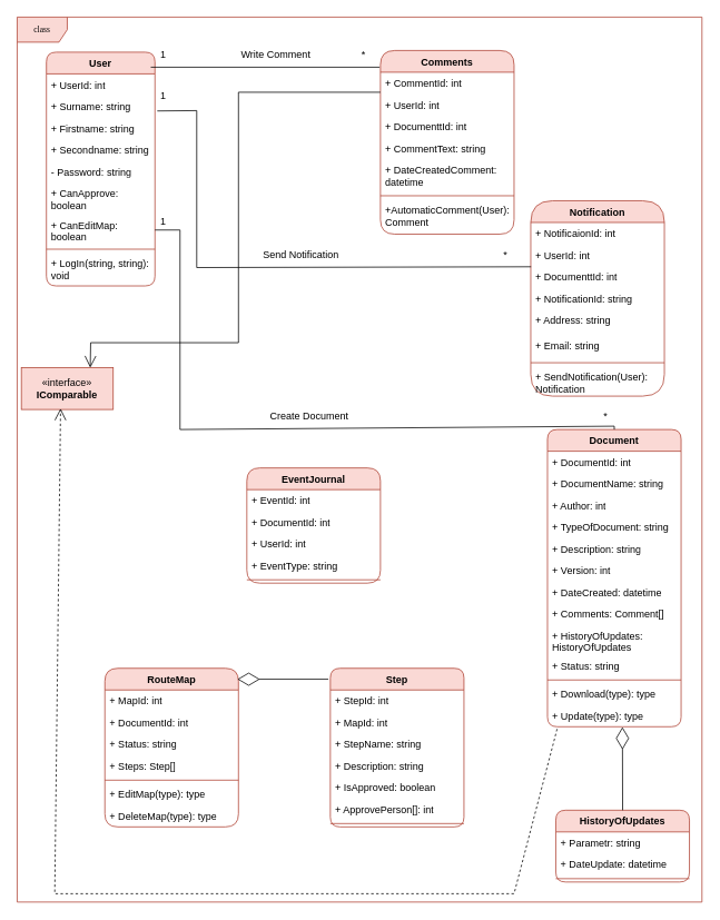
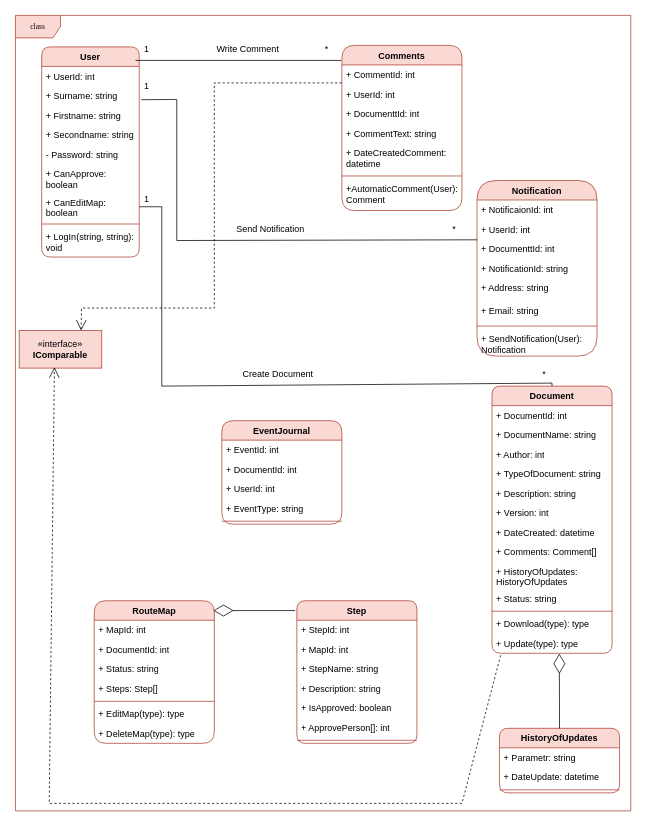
- <mxCell id="66" value="" style="endArrow=open;endSize=12;dashed=0;html=1;rounded=0;exitX=0;exitY=0.923;exitDx=0;exitDy=0;exitPerimeter=0;entryX=0.75;entryY=0;entryDx=0;entryDy=0;" parent="1" source="15" target="13" edge="1"><mxGeometry width="160" relative="1" as="geometry"><mxPoint x="80" y="440" as="sourcePoint" /><mxPoint x="85" y="440" as="targetPoint" /><Array as="points"><mxPoint x="285" y="110" /><mxPoint x="285" y="410" /><mxPoint x="108" y="410" /></Array></mxGeometry></mxCell>
+ <mxCell id="66" value="" style="endArrow=open;endSize=12;dashed=1;html=1;rounded=0;exitX=0;exitY=0.923;exitDx=0;exitDy=0;exitPerimeter=0;entryX=0.75;entryY=0;entryDx=0;entryDy=0;" parent="1" source="15" target="13" edge="1"><mxGeometry width="160" relative="1" as="geometry"><mxPoint x="80" y="440" as="sourcePoint" /><mxPoint x="85" y="440" as="targetPoint" /><Array as="points"><mxPoint x="285" y="110" /><mxPoint x="285" y="410" /><mxPoint x="108" y="410" /></Array></mxGeometry></mxCell>
